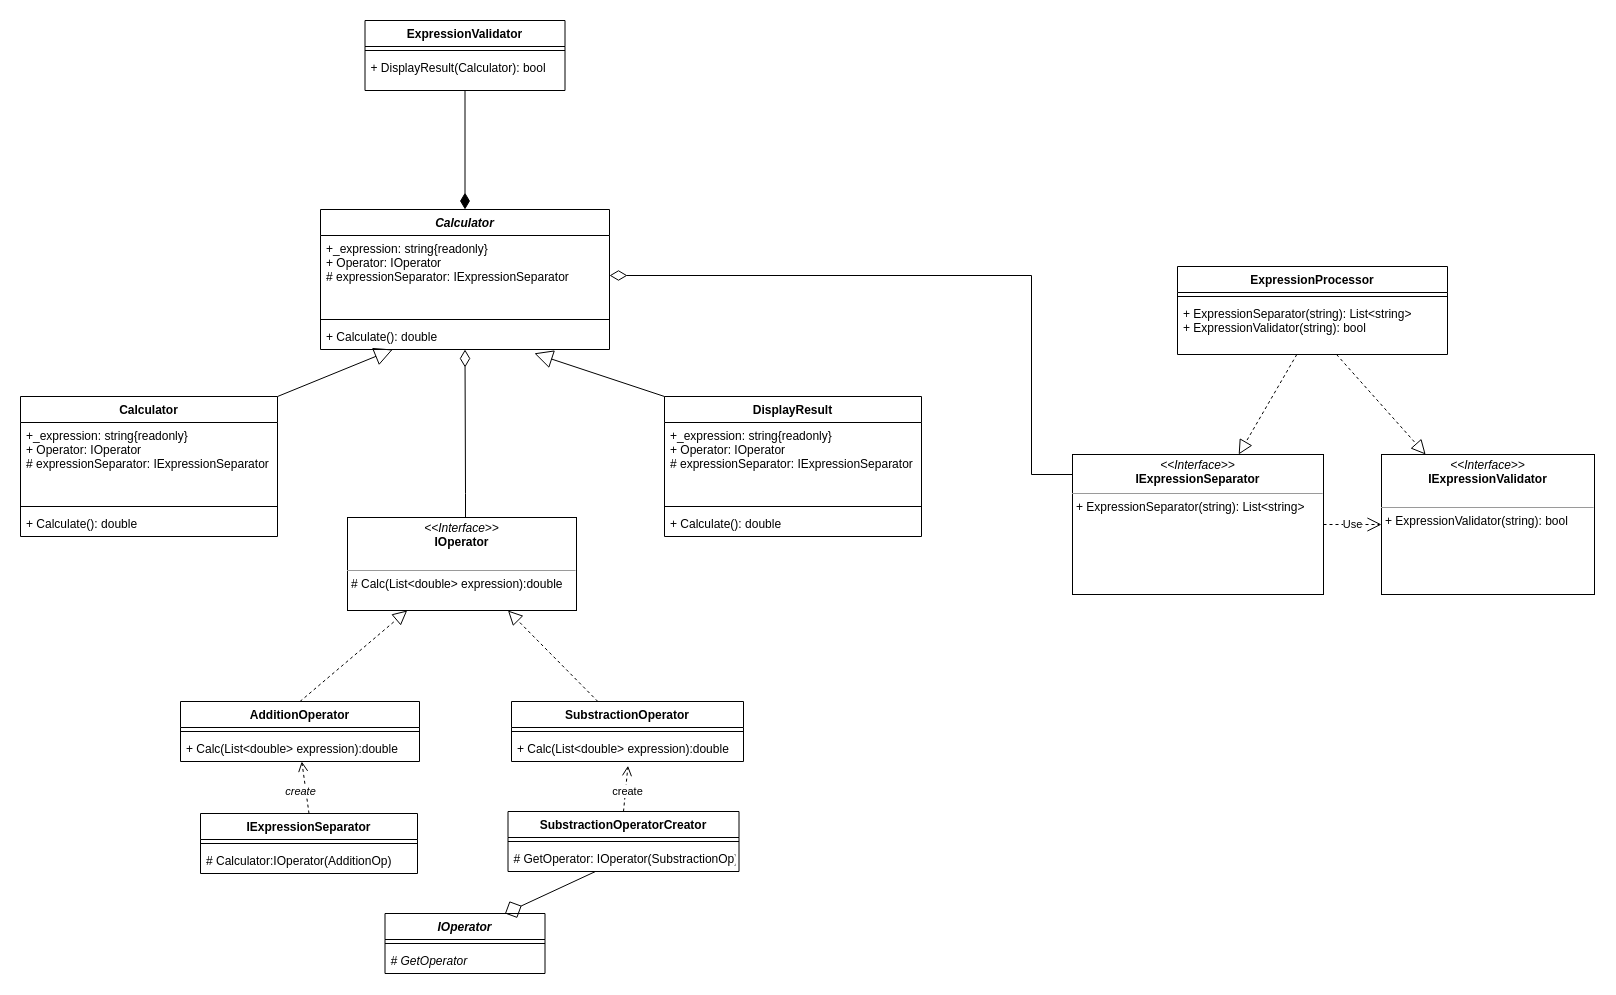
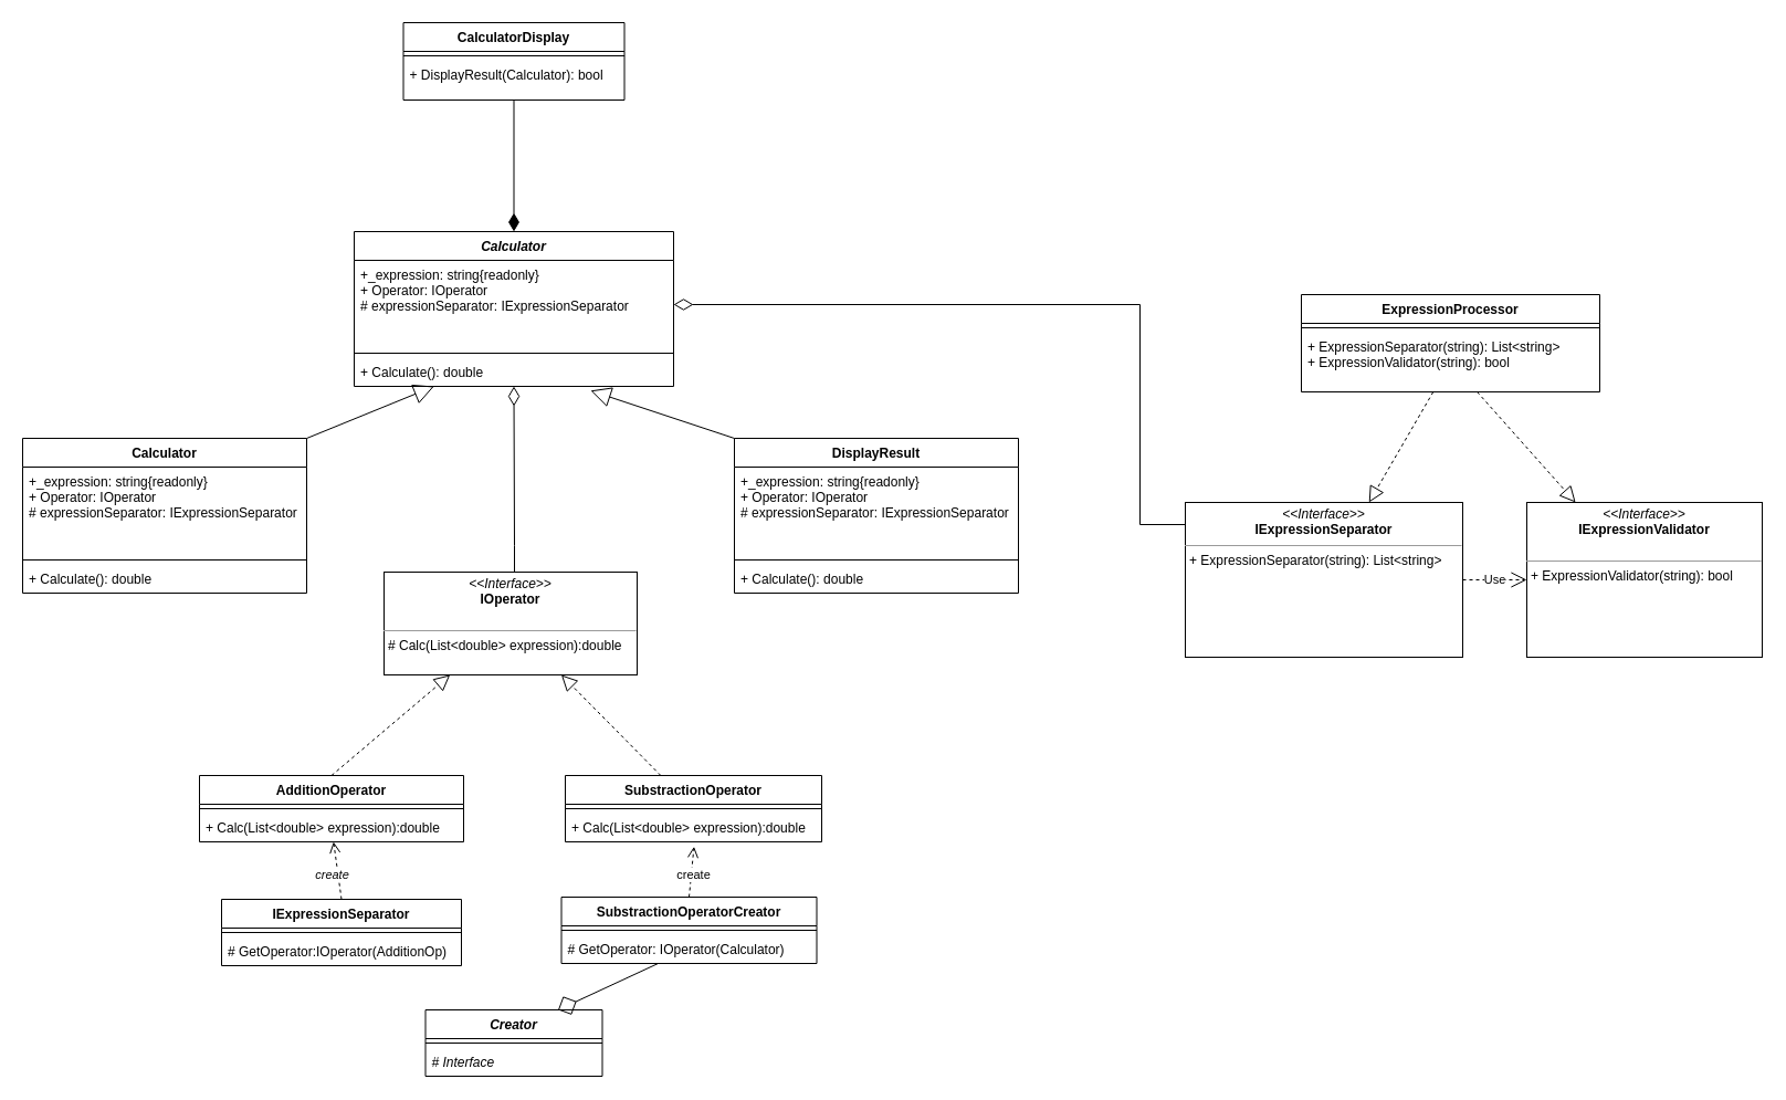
- <mxCell id="49" value="ExpressionValidator" style="swimlane;fontStyle=1;align=center;verticalAlign=top;childLayout=stackLayout;horizontal=1;startSize=26;horizontalStack=0;resizeParent=1;resizeParentMax=0;resizeLast=0;collapsible=1;marginBottom=0;" vertex="1" parent="1"><mxGeometry x="364.5" y="20" width="200" height="70" as="geometry" /></mxCell>
+ <mxCell id="49" value="CalculatorDisplay" style="swimlane;fontStyle=1;align=center;verticalAlign=top;childLayout=stackLayout;horizontal=1;startSize=26;horizontalStack=0;resizeParent=1;resizeParentMax=0;resizeLast=0;collapsible=1;marginBottom=0;" vertex="1" parent="1"><mxGeometry x="364.5" y="20" width="200" height="70" as="geometry" /></mxCell>
- <mxCell id="36" value="# GetOperator: IOperator(SubstractionOp)" style="text;strokeColor=none;fillColor=none;align=left;verticalAlign=top;spacingLeft=4;spacingRight=4;overflow=hidden;rotatable=0;points=[[0,0.5],[1,0.5]];portConstraint=eastwest;startSize=62;" vertex="1" parent="34"><mxGeometry y="34" width="231" height="26" as="geometry" /></mxCell>
+ <mxCell id="36" value="# GetOperator: IOperator(Calculator)" style="text;strokeColor=none;fillColor=none;align=left;verticalAlign=top;spacingLeft=4;spacingRight=4;overflow=hidden;rotatable=0;points=[[0,0.5],[1,0.5]];portConstraint=eastwest;startSize=62;" vertex="1" parent="34"><mxGeometry y="34" width="231" height="26" as="geometry" /></mxCell>
- <mxCell id="33" value="# Calculator:IOperator(AdditionOp)" style="text;strokeColor=none;fillColor=none;align=left;verticalAlign=top;spacingLeft=4;spacingRight=4;overflow=hidden;rotatable=0;points=[[0,0.5],[1,0.5]];portConstraint=eastwest;startSize=62;" vertex="1" parent="31"><mxGeometry y="34" width="217" height="26" as="geometry" /></mxCell>
+ <mxCell id="33" value="# GetOperator:IOperator(AdditionOp)" style="text;strokeColor=none;fillColor=none;align=left;verticalAlign=top;spacingLeft=4;spacingRight=4;overflow=hidden;rotatable=0;points=[[0,0.5],[1,0.5]];portConstraint=eastwest;startSize=62;" vertex="1" parent="31"><mxGeometry y="34" width="217" height="26" as="geometry" /></mxCell>
- <mxCell id="11" value="IOperator" style="swimlane;fontStyle=3;align=center;verticalAlign=top;childLayout=stackLayout;horizontal=1;startSize=26;horizontalStack=0;resizeParent=1;resizeParentMax=0;resizeLast=0;collapsible=1;marginBottom=0;" vertex="1" parent="1"><mxGeometry x="384.5" y="913" width="160" height="60" as="geometry" /></mxCell>
+ <mxCell id="11" value="Creator" style="swimlane;fontStyle=3;align=center;verticalAlign=top;childLayout=stackLayout;horizontal=1;startSize=26;horizontalStack=0;resizeParent=1;resizeParentMax=0;resizeLast=0;collapsible=1;marginBottom=0;" vertex="1" parent="1"><mxGeometry x="384.5" y="913" width="160" height="60" as="geometry" /></mxCell>
- <mxCell id="13" value="# GetOperator" style="text;strokeColor=none;fillColor=none;align=left;verticalAlign=top;spacingLeft=4;spacingRight=4;overflow=hidden;rotatable=0;points=[[0,0.5],[1,0.5]];portConstraint=eastwest;startSize=62;fontStyle=2" vertex="1" parent="11"><mxGeometry y="34" width="160" height="26" as="geometry" /></mxCell>
+ <mxCell id="13" value="# Interface" style="text;strokeColor=none;fillColor=none;align=left;verticalAlign=top;spacingLeft=4;spacingRight=4;overflow=hidden;rotatable=0;points=[[0,0.5],[1,0.5]];portConstraint=eastwest;startSize=62;fontStyle=2" vertex="1" parent="11"><mxGeometry y="34" width="160" height="26" as="geometry" /></mxCell>
